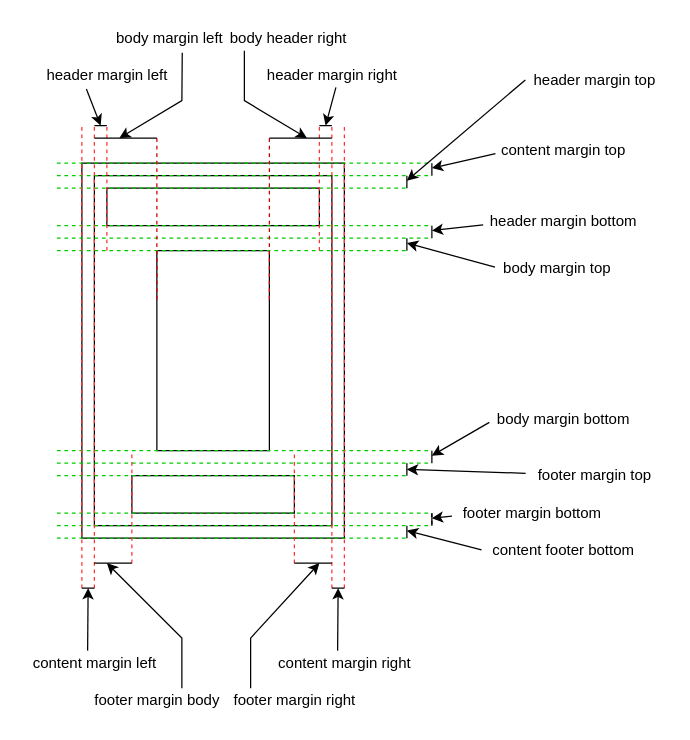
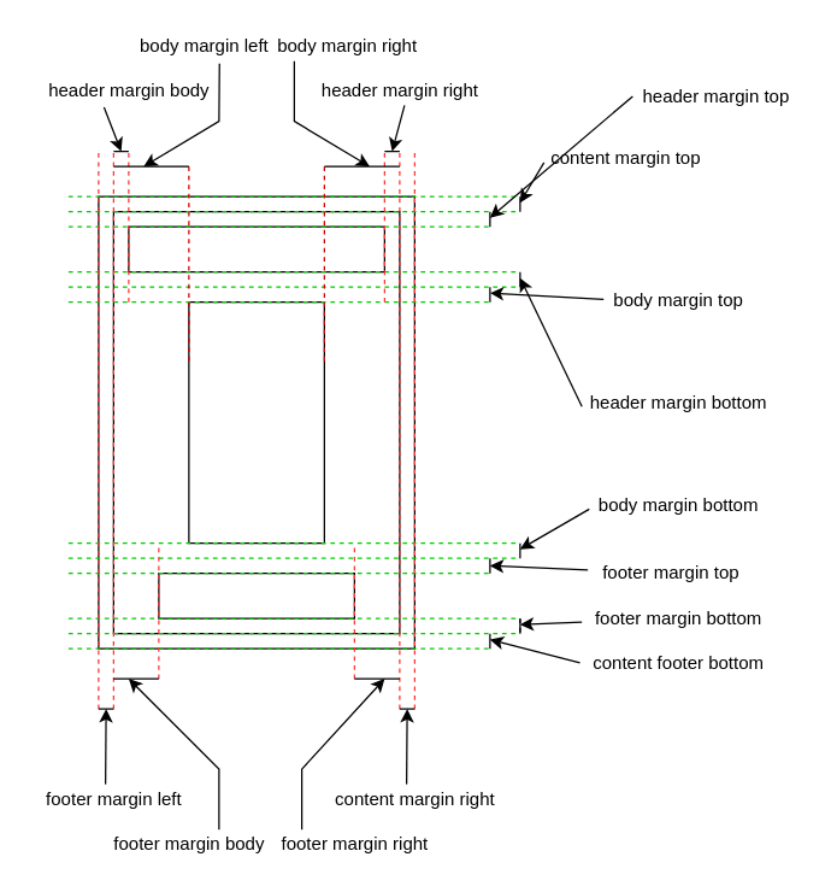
- <mxCell id="75" value="body header right" style="text;html=1;align=center;verticalAlign=middle;resizable=0;points=[];autosize=1;strokeColor=none;fillColor=none;" vertex="1" parent="1"><mxGeometry x="175" y="20" width="110" height="20" as="geometry" /></mxCell>
+ <mxCell id="75" value="body margin right" style="text;html=1;align=center;verticalAlign=middle;resizable=0;points=[];autosize=1;strokeColor=none;fillColor=none;" vertex="1" parent="1"><mxGeometry x="175" y="20" width="110" height="20" as="geometry" /></mxCell>
- <mxCell id="58" value="header margin left" style="text;html=1;align=center;verticalAlign=middle;resizable=0;points=[];autosize=1;strokeColor=none;fillColor=none;" vertex="1" parent="1"><mxGeometry x="30" y="50" width="110" height="20" as="geometry" /></mxCell>
+ <mxCell id="58" value="header margin body" style="text;html=1;align=center;verticalAlign=middle;resizable=0;points=[];autosize=1;strokeColor=none;fillColor=none;" vertex="1" parent="1"><mxGeometry x="30" y="50" width="110" height="20" as="geometry" /></mxCell>
- <mxCell id="29" value="content margin top" style="text;html=1;align=center;verticalAlign=middle;resizable=0;points=[];autosize=1;strokeColor=none;fillColor=none;" vertex="1" parent="1"><mxGeometry x="395" y="110" width="110" height="20" as="geometry" /></mxCell>
+ <mxCell id="29" value="content margin top" style="text;html=1;align=center;verticalAlign=middle;resizable=0;points=[];autosize=1;strokeColor=none;fillColor=none;" vertex="1" parent="1"><mxGeometry x="360" y="95" width="110" height="20" as="geometry" /></mxCell>
- <mxCell id="10" value="header margin bottom" style="text;html=1;align=center;verticalAlign=middle;resizable=0;points=[];autosize=1;strokeColor=none;fillColor=none;" vertex="1" parent="1"><mxGeometry x="385" y="167" width="130" height="20" as="geometry" /></mxCell>
+ <mxCell id="10" value="header margin bottom" style="text;html=1;align=center;verticalAlign=middle;resizable=0;points=[];autosize=1;strokeColor=none;fillColor=none;" vertex="1" parent="1"><mxGeometry x="385" y="257" width="130" height="20" as="geometry" /></mxCell>
- <mxCell id="15" value="body margin top" style="text;html=1;align=center;verticalAlign=middle;resizable=0;points=[];autosize=1;strokeColor=none;fillColor=none;" vertex="1" parent="1"><mxGeometry x="395" y="204" width="100" height="20" as="geometry" /></mxCell>
+ <mxCell id="15" value="body margin top" style="text;html=1;align=center;verticalAlign=middle;resizable=0;points=[];autosize=1;strokeColor=none;fillColor=none;" vertex="1" parent="1"><mxGeometry x="400" y="189" width="100" height="20" as="geometry" /></mxCell>
- <mxCell id="24" value="footer margin top" style="text;html=1;align=center;verticalAlign=middle;resizable=0;points=[];autosize=1;strokeColor=none;fillColor=none;" vertex="1" parent="1"><mxGeometry x="420" y="370" width="110" height="20" as="geometry" /></mxCell>
+ <mxCell id="24" value="footer margin top" style="text;html=1;align=center;verticalAlign=middle;resizable=0;points=[];autosize=1;strokeColor=none;fillColor=none;" vertex="1" parent="1"><mxGeometry x="390" y="370" width="110" height="20" as="geometry" /></mxCell>
- <mxCell id="38" value="footer margin bottom" style="text;html=1;align=center;verticalAlign=middle;resizable=0;points=[];autosize=1;strokeColor=none;fillColor=none;" vertex="1" parent="1"><mxGeometry x="360" y="400" width="130" height="20" as="geometry" /></mxCell>
+ <mxCell id="38" value="footer margin bottom" style="text;html=1;align=center;verticalAlign=middle;resizable=0;points=[];autosize=1;strokeColor=none;fillColor=none;" vertex="1" parent="1"><mxGeometry x="385" y="400" width="130" height="20" as="geometry" /></mxCell>
- <mxCell id="51" value="content margin left" style="text;html=1;align=center;verticalAlign=middle;resizable=0;points=[];autosize=1;strokeColor=none;fillColor=none;" vertex="1" parent="1"><mxGeometry x="20" y="520" width="110" height="20" as="geometry" /></mxCell>
+ <mxCell id="51" value="footer margin left" style="text;html=1;align=center;verticalAlign=middle;resizable=0;points=[];autosize=1;strokeColor=none;fillColor=none;" vertex="1" parent="1"><mxGeometry x="20" y="520" width="110" height="20" as="geometry" /></mxCell>
